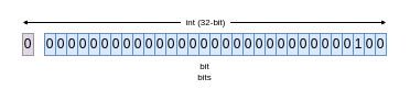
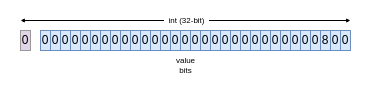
- <mxCell id="31" value="1" style="rounded=0;whiteSpace=wrap;html=1;strokeColor=#6c8ebf;fillColor=#dae8fc;" vertex="1" parent="1"><mxGeometry x="320" y="30" width="10" height="20" as="geometry" /></mxCell>
+ <mxCell id="31" value="8" style="rounded=0;whiteSpace=wrap;html=1;strokeColor=#6c8ebf;fillColor=#dae8fc;" vertex="1" parent="1"><mxGeometry x="320" y="30" width="10" height="20" as="geometry" /></mxCell>
- <mxCell id="36" value="bit&lt;br&gt;bits" style="text;html=1;align=center;verticalAlign=middle;resizable=0;points=[];autosize=1;fontSize=8;" vertex="1" parent="1"><mxGeometry x="170" y="50" width="30" height="30" as="geometry" /></mxCell>
+ <mxCell id="36" value="value&lt;br&gt;bits" style="text;html=1;align=center;verticalAlign=middle;resizable=0;points=[];autosize=1;fontSize=8;" vertex="1" parent="1"><mxGeometry x="170" y="50" width="30" height="30" as="geometry" /></mxCell>
